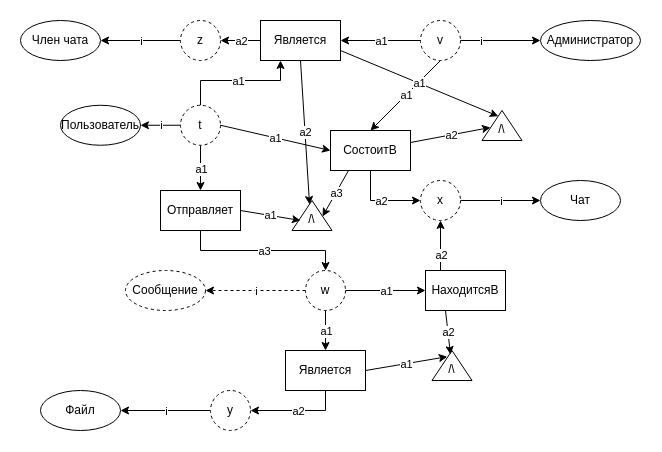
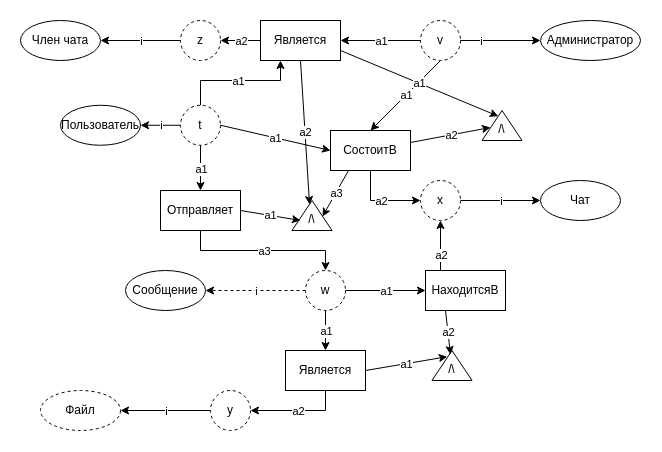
- <mxCell id="6" value="Сообщение" style="ellipse;whiteSpace=wrap;html=1;dashed=1;" vertex="1" parent="1"><mxGeometry x="125" y="270" width="80" height="40" as="geometry" /></mxCell>
+ <mxCell id="6" value="Сообщение" style="ellipse;whiteSpace=wrap;html=1;" vertex="1" parent="1"><mxGeometry x="125" y="270" width="80" height="40" as="geometry" /></mxCell>
- <mxCell id="7" value="Файл" style="ellipse;whiteSpace=wrap;html=1;" vertex="1" parent="1"><mxGeometry x="40" y="390" width="80" height="40" as="geometry" /></mxCell>
+ <mxCell id="7" value="Файл" style="ellipse;whiteSpace=wrap;html=1;dashed=1;" vertex="1" parent="1"><mxGeometry x="40" y="390" width="80" height="40" as="geometry" /></mxCell>
